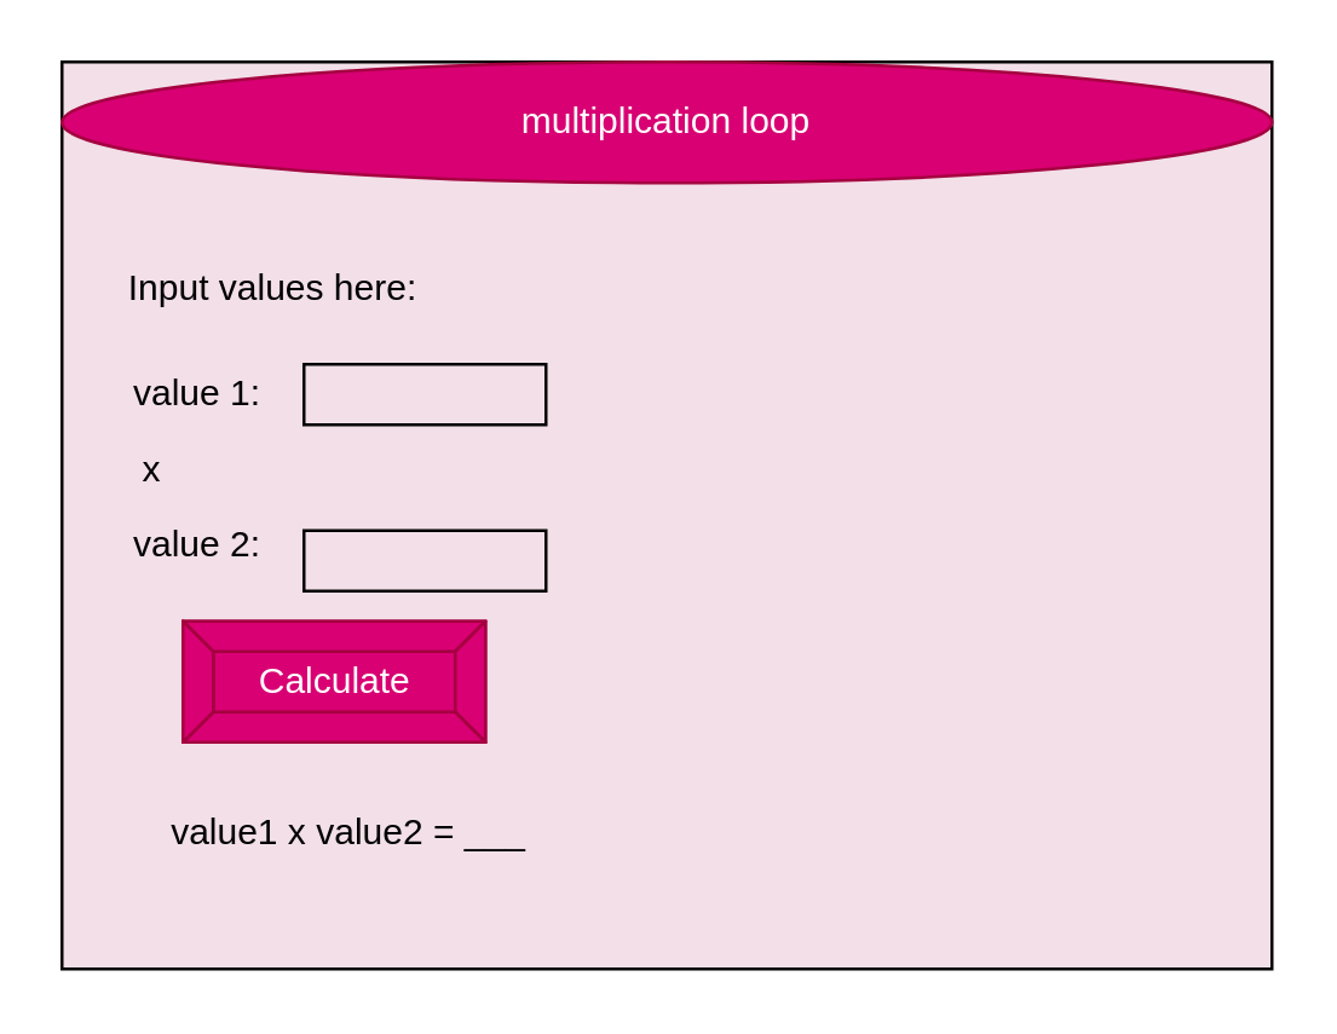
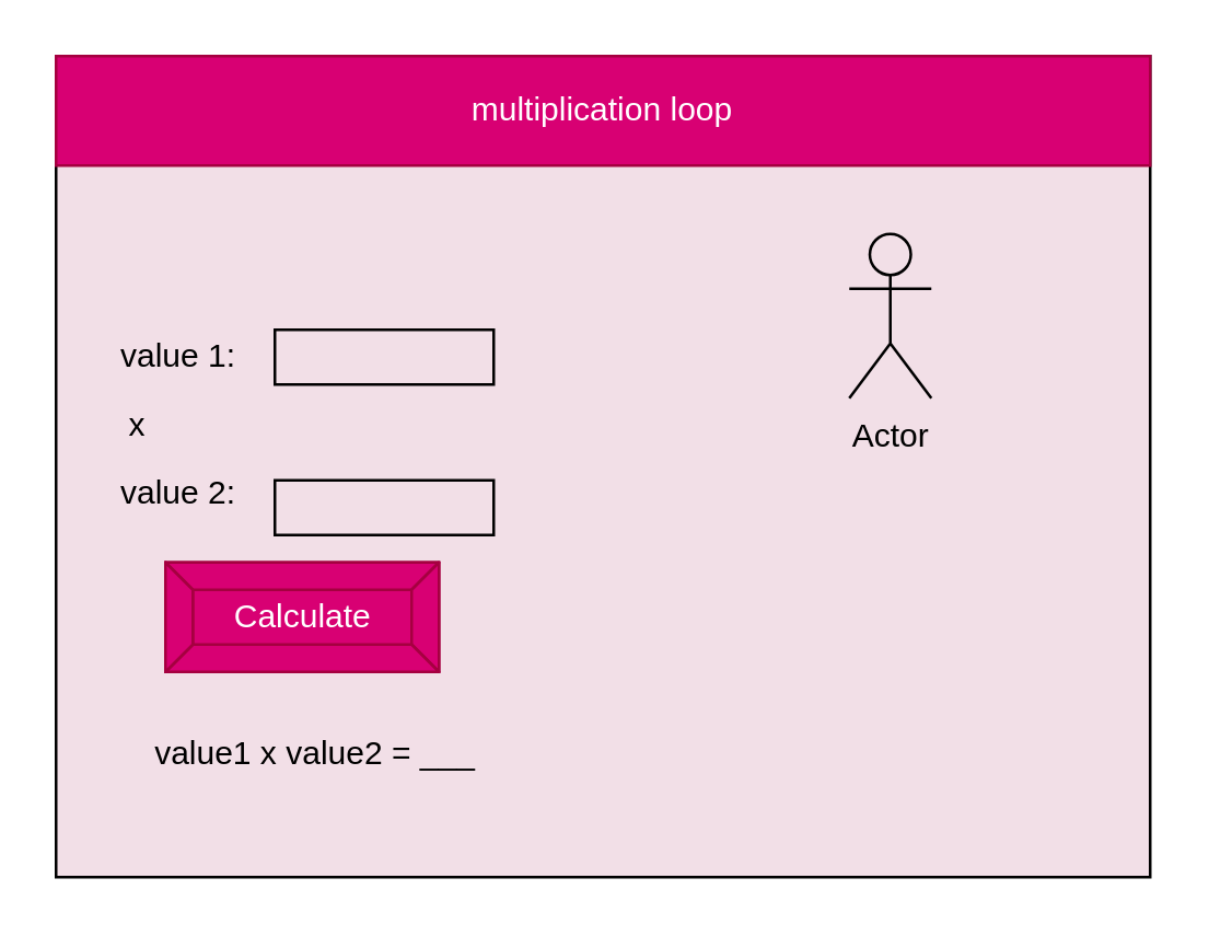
- <mxCell id="3" value="multiplication loop" style="ellipse;whiteSpace=wrap;html=1;fillColor=#d80073;fontColor=#ffffff;strokeColor=#A50040;" parent="1" vertex="1"><mxGeometry x="20" y="20" width="400" height="40" as="geometry" /></mxCell>
+ <mxCell id="3" value="multiplication loop" style="rounded=0;whiteSpace=wrap;html=1;fillColor=#d80073;fontColor=#ffffff;strokeColor=#A50040;" parent="1" vertex="1"><mxGeometry x="20" y="20" width="400" height="40" as="geometry" /></mxCell>
- <mxCell id="5" value="&lt;font color=&quot;#000000&quot;&gt;Input values here:&lt;/font&gt;" style="text;html=1;strokeColor=none;fillColor=none;align=center;verticalAlign=middle;whiteSpace=wrap;rounded=0;" parent="1" vertex="1"><mxGeometry x="35" y="80" width="110" height="30" as="geometry" /></mxCell>
+ <mxCell id="12" value="Actor" style="shape=umlActor;verticalLabelPosition=bottom;verticalAlign=top;html=1;outlineConnect=0;strokeColor=#000000;fillColor=none;fontColor=#000000;" vertex="1" parent="1"><mxGeometry x="310" y="85" width="30" height="60" as="geometry" /></mxCell>
